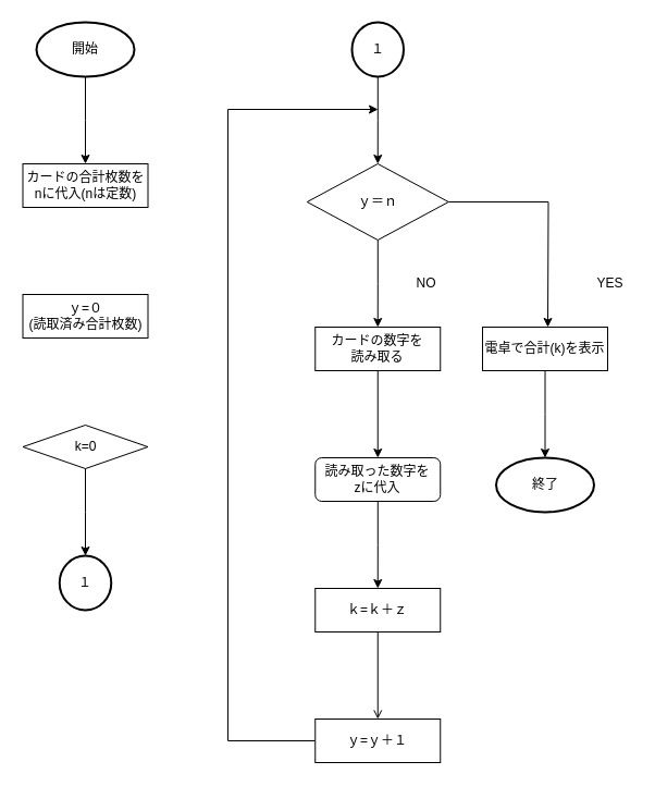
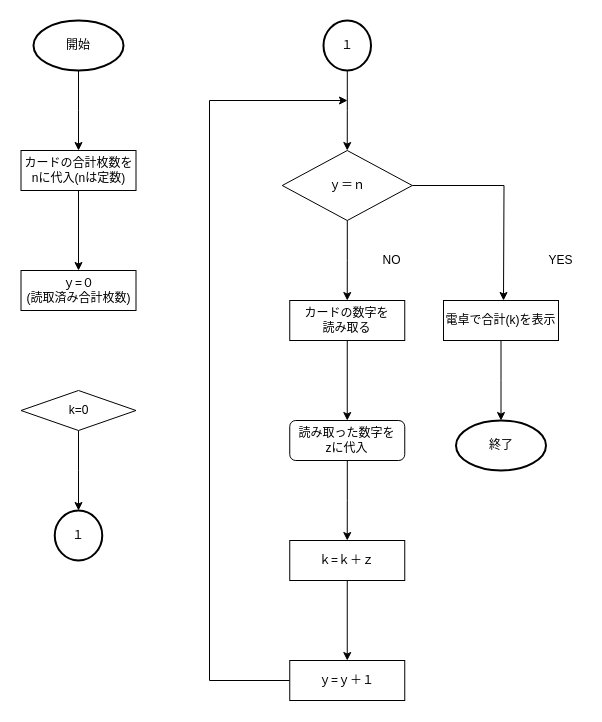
+ <mxCell id="4" value="" parent="1" edge="1" style="edgeStyle=orthogonalEdgeStyle;rounded=0;orthogonalLoop=1;jettySize=auto;html=1;" source="5" target="6"><mxGeometry as="geometry" relative="1" /></mxCell>
- <mxCell id="19" value="" parent="1" edge="1" style="edgeStyle=orthogonalEdgeStyle;rounded=0;orthogonalLoop=1;jettySize=auto;html=1;endArrow=open;" source="20" target="22"><mxGeometry as="geometry" relative="1" /></mxCell>
+ <mxCell id="19" value="" parent="1" edge="1" style="edgeStyle=orthogonalEdgeStyle;rounded=0;orthogonalLoop=1;jettySize=auto;html=1;" source="20" target="22"><mxGeometry as="geometry" relative="1" /></mxCell>
